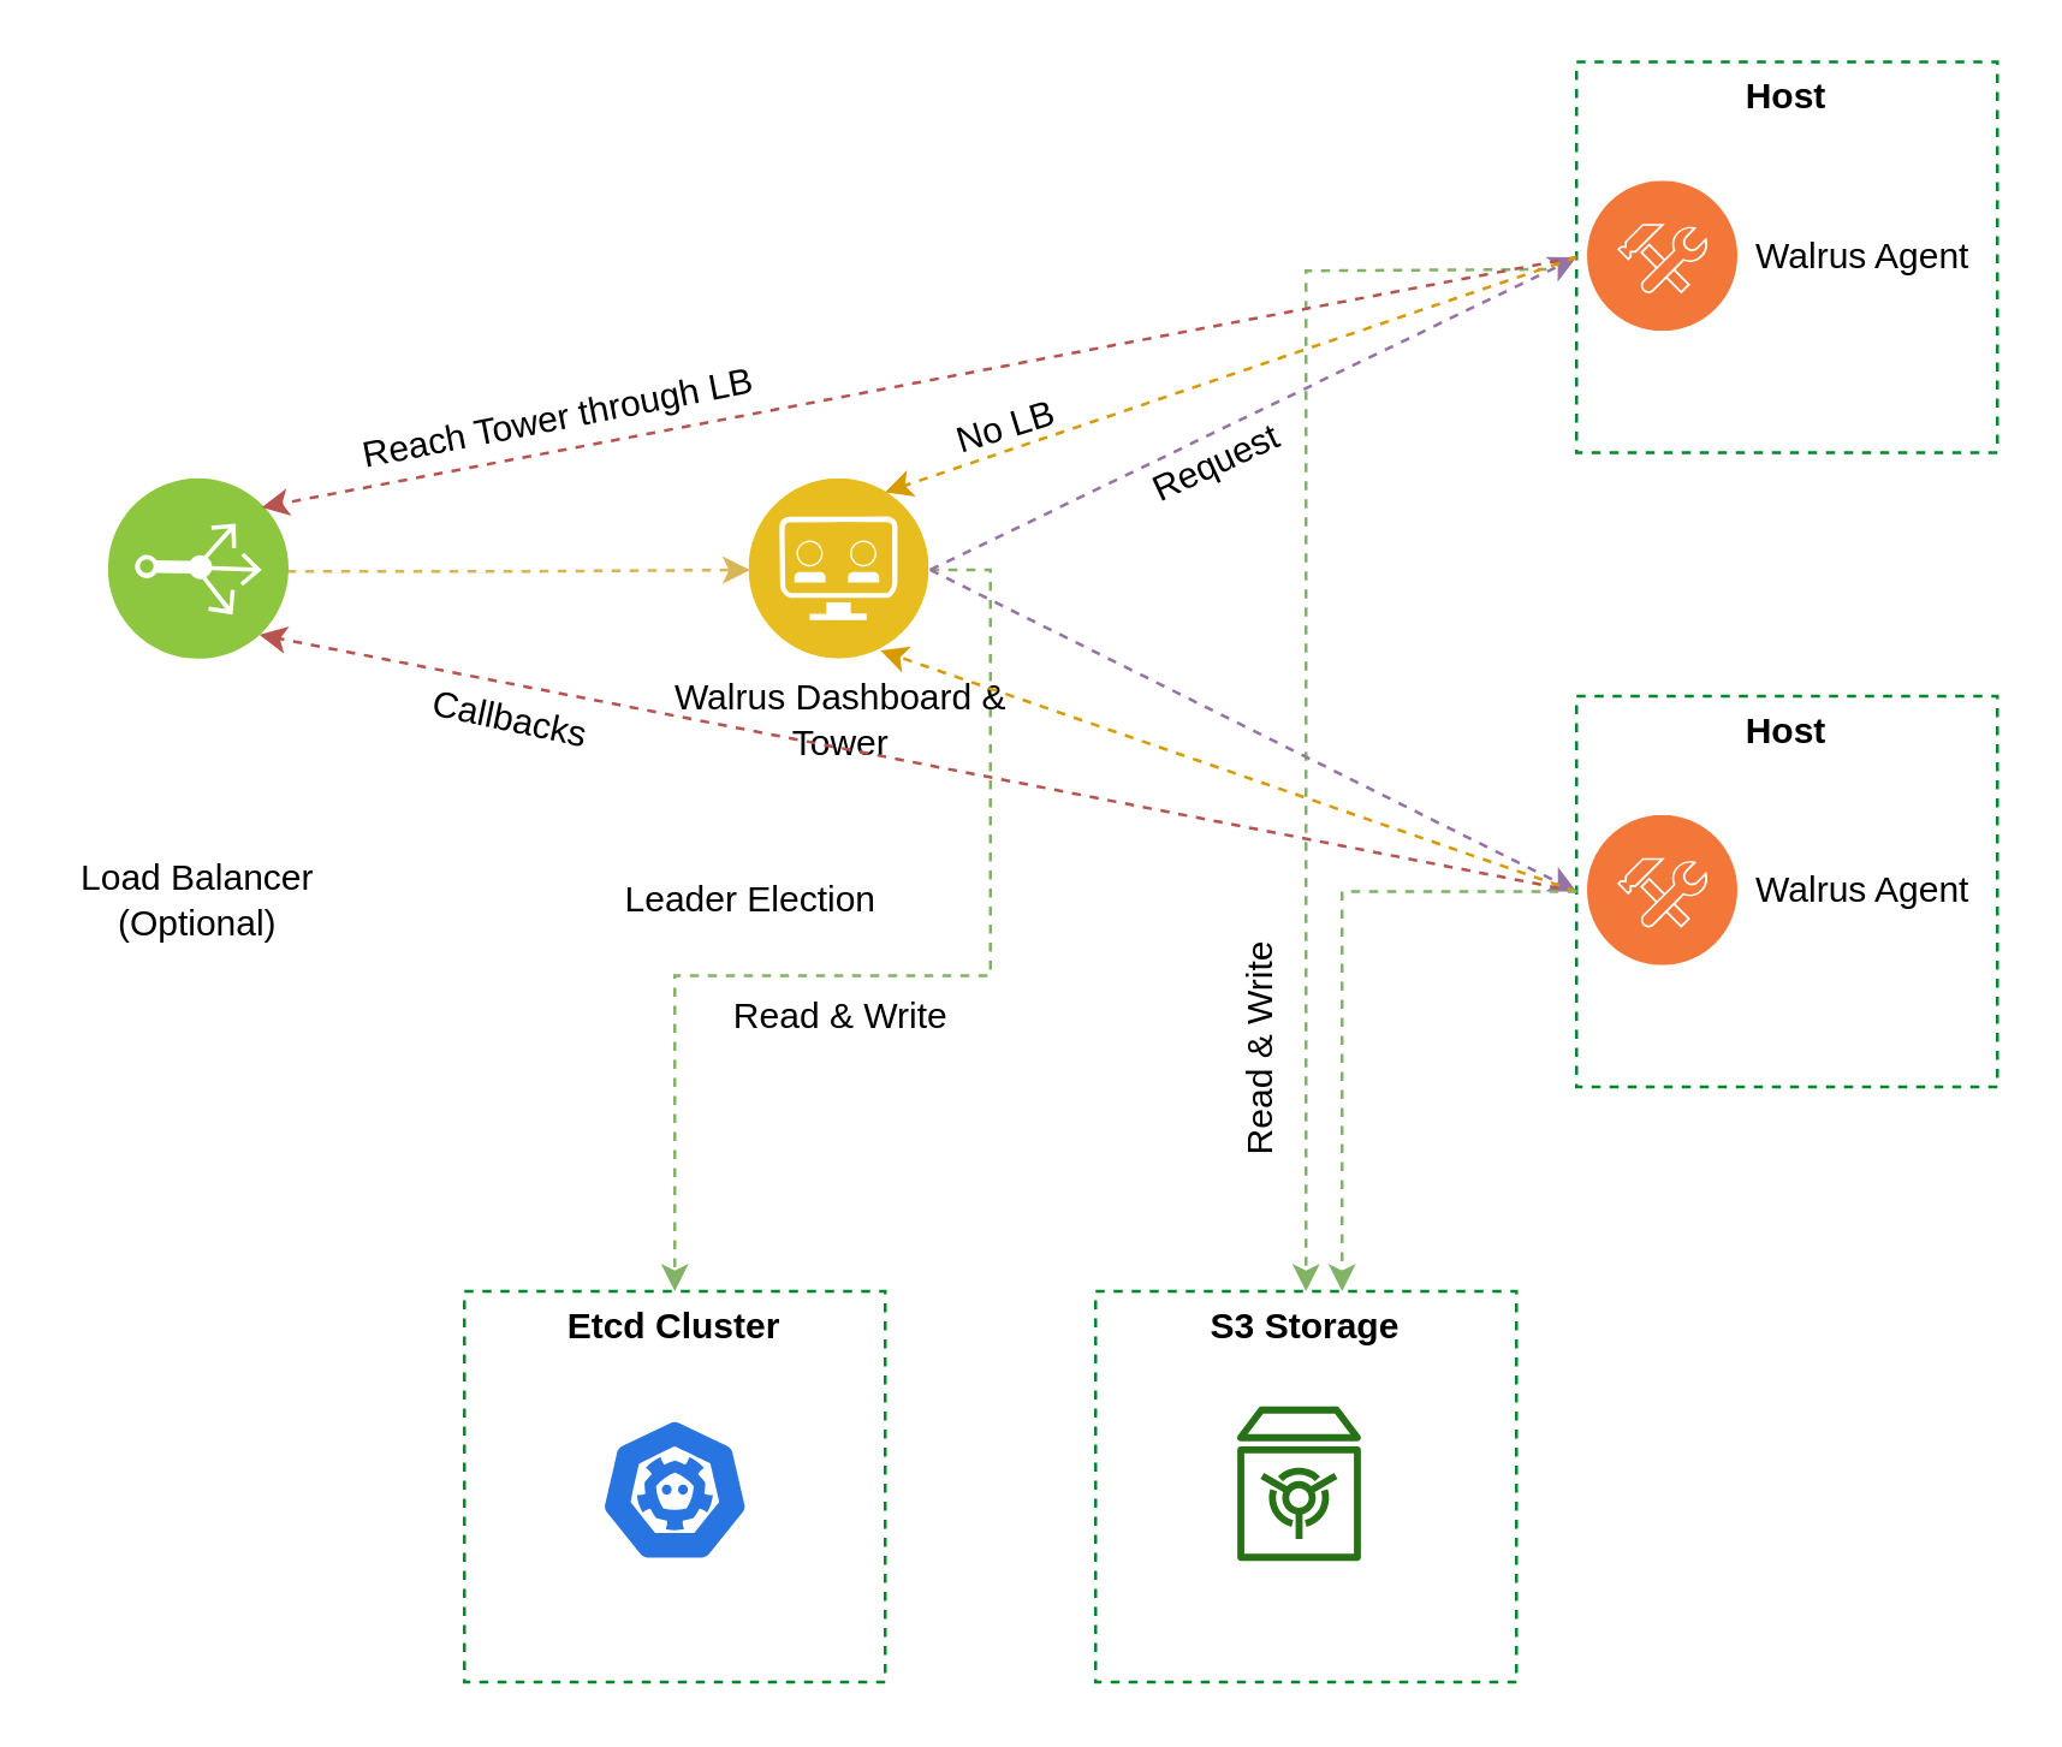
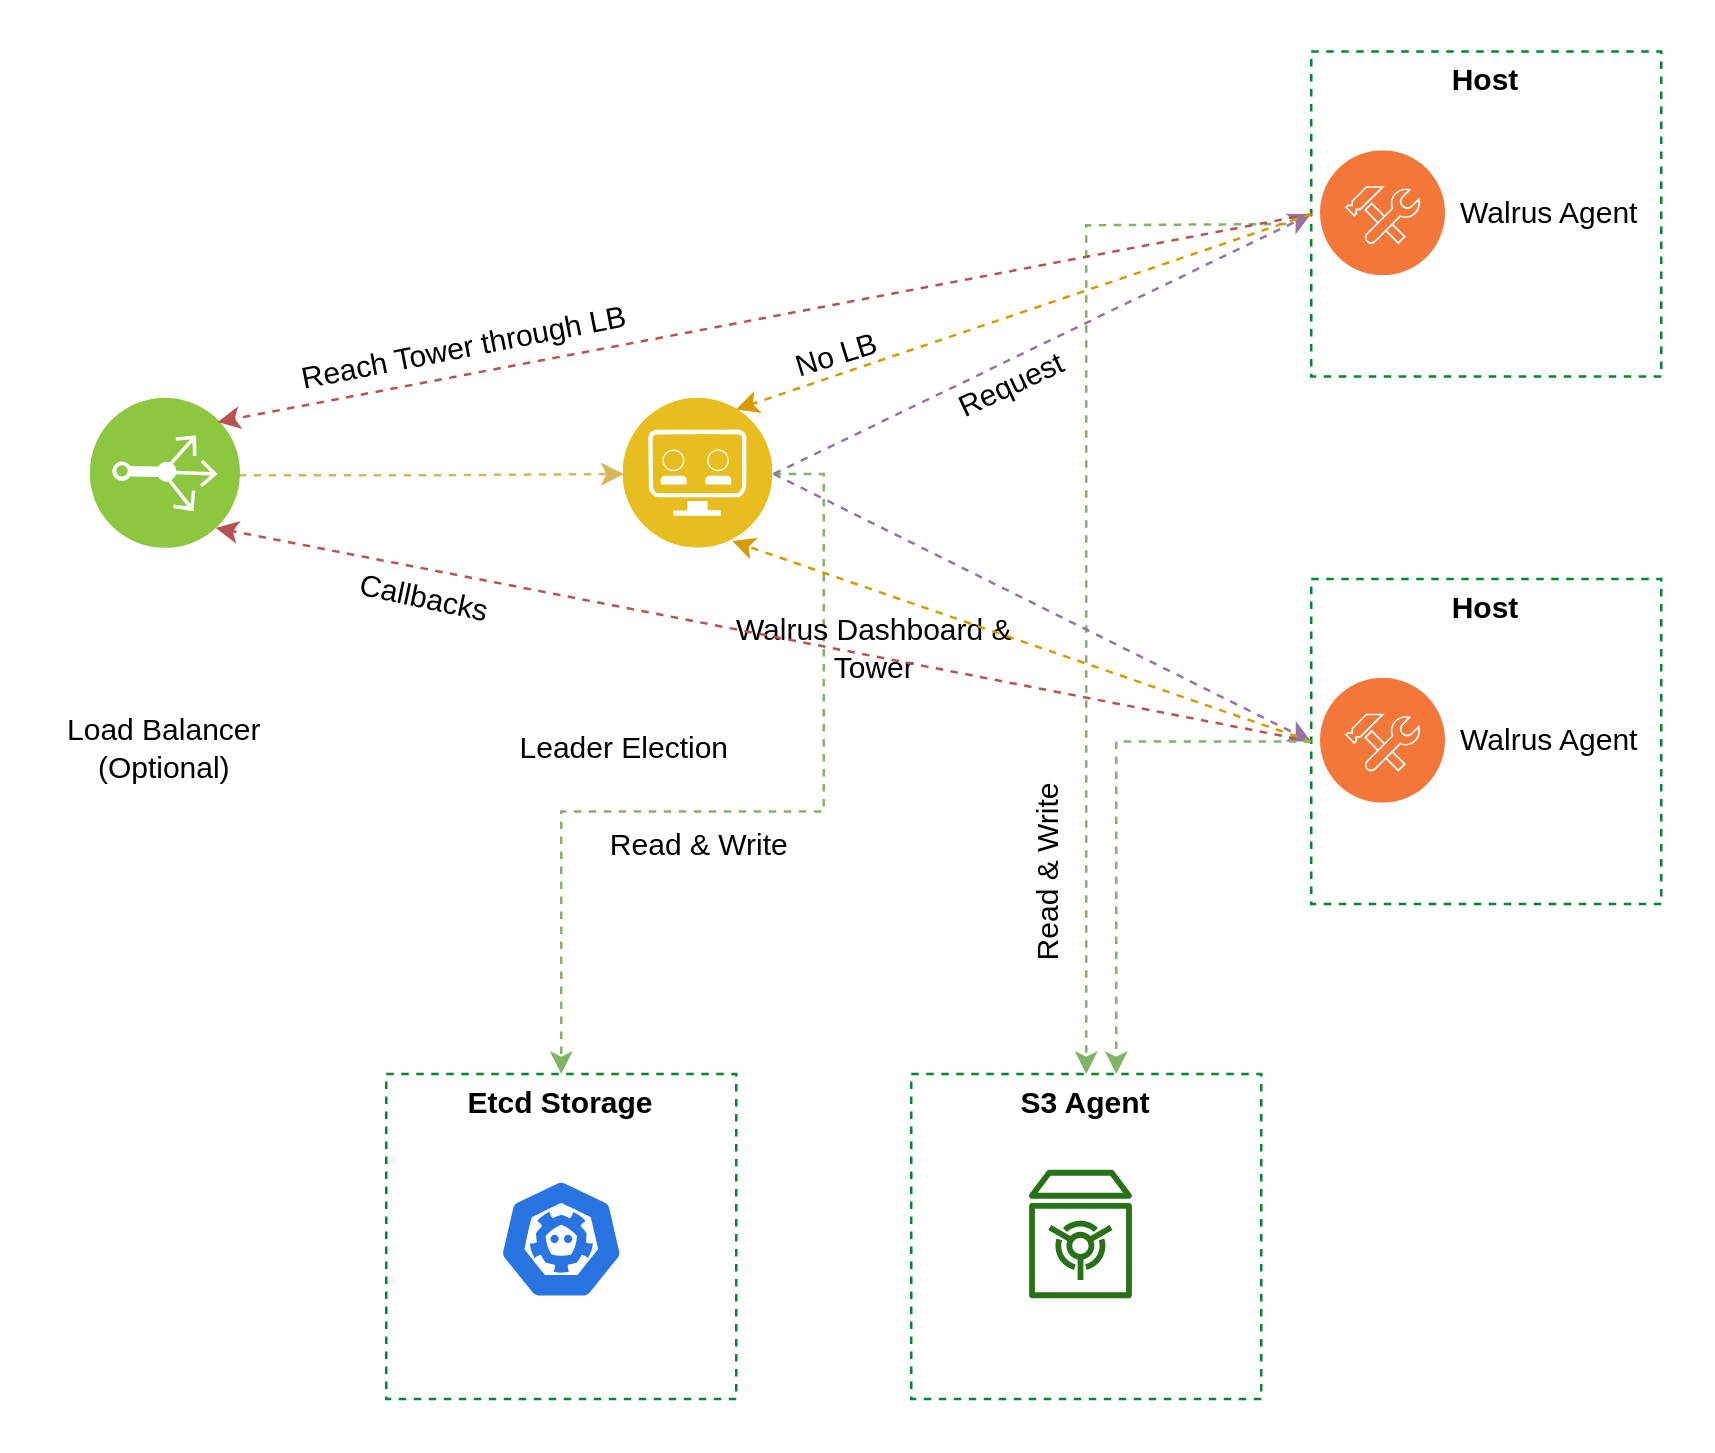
- <mxCell id="5" value="Walrus Dashboard &amp;amp;&lt;br&gt;Tower" style="text;html=1;align=center;verticalAlign=middle;resizable=0;points=[];autosize=1;" parent="1" vertex="1"><mxGeometry x="214" y="224" width="130" height="30" as="geometry" /></mxCell>
+ <mxCell id="5" value="Walrus Dashboard &amp;amp;&lt;br&gt;Tower" style="text;html=1;align=center;verticalAlign=middle;resizable=0;points=[];autosize=1;" parent="1" vertex="1"><mxGeometry x="284" y="244" width="130" height="30" as="geometry" /></mxCell>
- <mxCell id="25" value="Etcd Cluster" style="fontStyle=1;verticalAlign=top;align=center;spacingTop=-2;fillColor=none;rounded=0;whiteSpace=wrap;html=1;strokeColor=#00882B;strokeWidth=1;dashed=1;container=1;collapsible=0;expand=0;recursiveResize=0;" parent="1" vertex="1"><mxGeometry x="154" y="429" width="140" height="130" as="geometry" /></mxCell>
+ <mxCell id="25" value="Etcd Storage" style="fontStyle=1;verticalAlign=top;align=center;spacingTop=-2;fillColor=none;rounded=0;whiteSpace=wrap;html=1;strokeColor=#00882B;strokeWidth=1;dashed=1;container=1;collapsible=0;expand=0;recursiveResize=0;" parent="1" vertex="1"><mxGeometry x="154" y="429" width="140" height="130" as="geometry" /></mxCell>
- <mxCell id="9" value="S3 Storage" style="fontStyle=1;verticalAlign=top;align=center;spacingTop=-2;fillColor=none;rounded=0;whiteSpace=wrap;html=1;strokeColor=#00882B;strokeWidth=1;dashed=1;container=1;collapsible=0;expand=0;recursiveResize=0;" parent="1" vertex="1"><mxGeometry x="364" y="429" width="140" height="130" as="geometry" /></mxCell>
+ <mxCell id="9" value="S3 Agent" style="fontStyle=1;verticalAlign=top;align=center;spacingTop=-2;fillColor=none;rounded=0;whiteSpace=wrap;html=1;strokeColor=#00882B;strokeWidth=1;dashed=1;container=1;collapsible=0;expand=0;recursiveResize=0;" parent="1" vertex="1"><mxGeometry x="364" y="429" width="140" height="130" as="geometry" /></mxCell>
